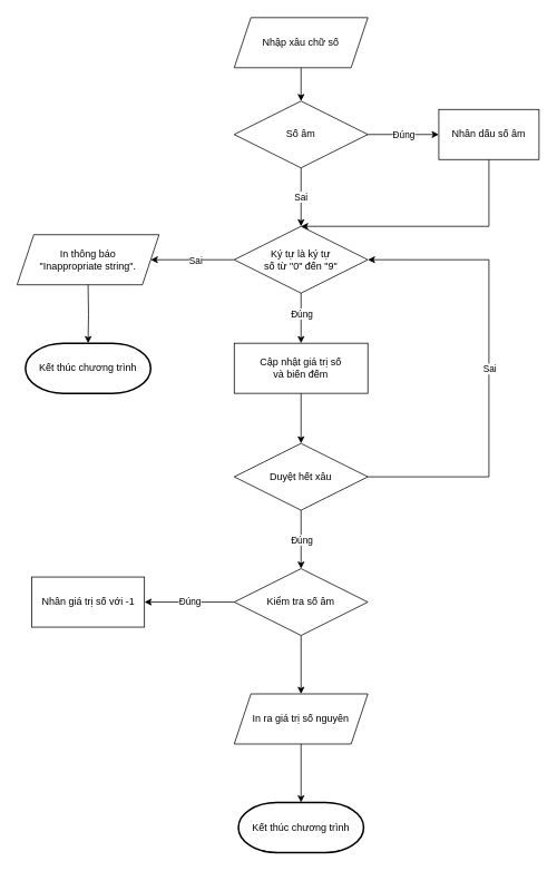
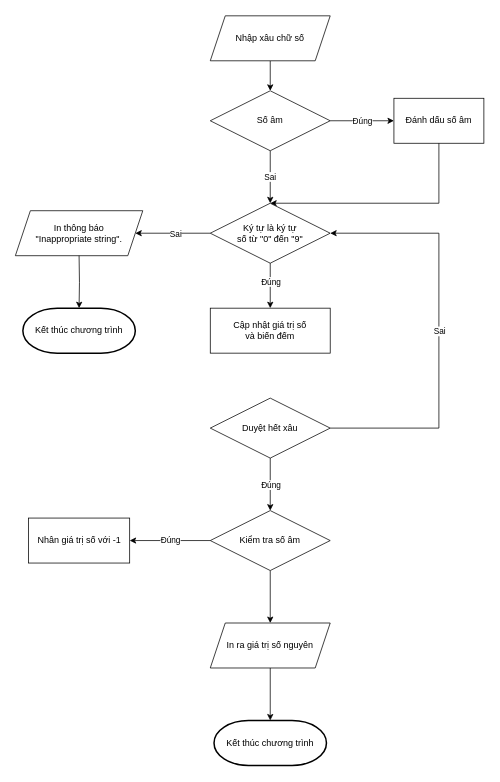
- <mxCell id="10" value="Nhân dấu số âm" style="whiteSpace=wrap;html=1;" vertex="1" parent="1"><mxGeometry x="525" y="130" width="120" height="60" as="geometry" /></mxCell>
+ <mxCell id="10" value="Đánh dấu số âm" style="whiteSpace=wrap;html=1;" vertex="1" parent="1"><mxGeometry x="525" y="130" width="120" height="60" as="geometry" /></mxCell>
- <mxCell id="15" value="" style="edgeStyle=orthogonalEdgeStyle;rounded=0;orthogonalLoop=1;jettySize=auto;html=1;" edge="1" parent="1" source="16" target="21"><mxGeometry relative="1" as="geometry" /></mxCell>
